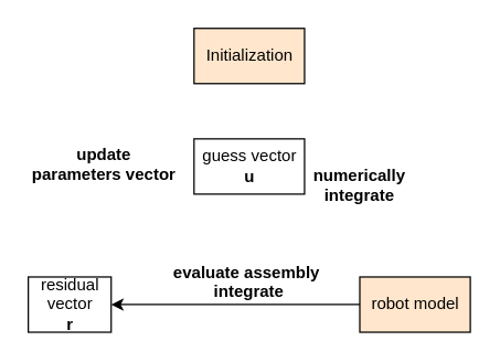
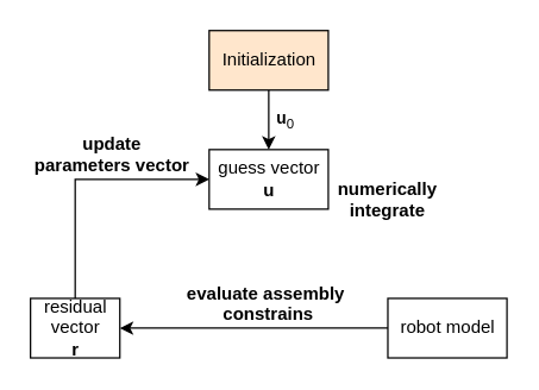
+ <mxCell id="2" style="edgeStyle=orthogonalEdgeStyle;rounded=0;orthogonalLoop=1;jettySize=auto;html=1;entryX=0.5;entryY=0;entryDx=0;entryDy=0;" edge="1" parent="1" source="4" target="5"><mxGeometry relative="1" as="geometry" /></mxCell>
+ <mxCell id="3" value="&lt;b&gt;u&lt;/b&gt;&lt;sub&gt;0&lt;/sub&gt;" style="edgeLabel;html=1;align=center;verticalAlign=middle;resizable=0;points=[];" vertex="1" connectable="0" parent="2"><mxGeometry x="0.173" relative="1" as="geometry"><mxPoint x="10" y="-3" as="offset" /></mxGeometry></mxCell>
- <mxCell id="10" value="update&#10;parameters vector" style="text;align=center;fontStyle=1;verticalAlign=middle;spacingLeft=3;spacingRight=3;strokeColor=none;rotatable=0;points=[[0,0.5],[1,0.5]];portConstraint=eastwest;" vertex="1" parent="1"><mxGeometry x="20" y="105" width="110" height="26" as="geometry" /></mxCell>
+ <mxCell id="10" value="update&#10;parameters vector" style="text;align=center;fontStyle=1;verticalAlign=middle;spacingLeft=3;spacingRight=3;strokeColor=none;rotatable=0;points=[[0,0.5],[1,0.5]];portConstraint=eastwest;" vertex="1" parent="1"><mxGeometry x="20" y="90" width="110" height="26" as="geometry" /></mxCell>
+ <mxCell id="6" style="edgeStyle=orthogonalEdgeStyle;rounded=0;orthogonalLoop=1;jettySize=auto;html=1;entryX=0;entryY=0.5;entryDx=0;entryDy=0;exitX=0.5;exitY=0;exitDx=0;exitDy=0;" edge="1" parent="1" source="7" target="5"><mxGeometry relative="1" as="geometry" /></mxCell>
- <mxCell id="11" value="evaluate assembly &#10;integrate" style="text;align=center;fontStyle=1;verticalAlign=middle;spacingLeft=3;spacingRight=3;strokeColor=none;rotatable=0;points=[[0,0.5],[1,0.5]];portConstraint=eastwest;" vertex="1" parent="1"><mxGeometry x="125" y="190" width="110" height="26" as="geometry" /></mxCell>
+ <mxCell id="11" value="evaluate assembly &#10;constrains" style="text;align=center;fontStyle=1;verticalAlign=middle;spacingLeft=3;spacingRight=3;strokeColor=none;rotatable=0;points=[[0,0.5],[1,0.5]];portConstraint=eastwest;" vertex="1" parent="1"><mxGeometry x="125" y="190" width="110" height="26" as="geometry" /></mxCell>
- <mxCell id="9" value="robot model" style="html=1;fillColor=#ffe6cc;" vertex="1" parent="1"><mxGeometry x="260" y="200" width="80" height="40" as="geometry" /></mxCell>
+ <mxCell id="9" value="robot model" style="html=1;" vertex="1" parent="1"><mxGeometry x="260" y="200" width="80" height="40" as="geometry" /></mxCell>
